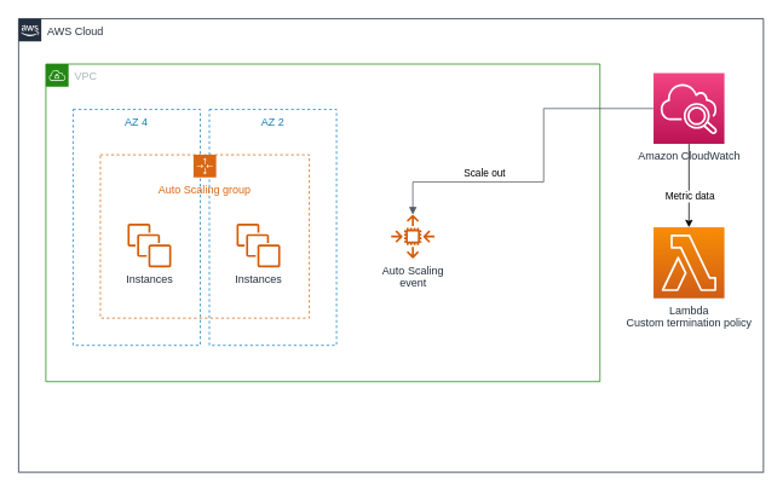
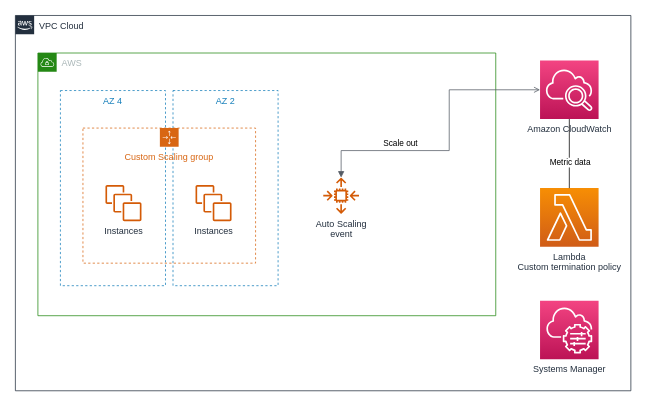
- <mxCell id="2" value="AWS Cloud" style="points=[[0,0],[0.25,0],[0.5,0],[0.75,0],[1,0],[1,0.25],[1,0.5],[1,0.75],[1,1],[0.75,1],[0.5,1],[0.25,1],[0,1],[0,0.75],[0,0.5],[0,0.25]];outlineConnect=0;gradientColor=none;html=1;whiteSpace=wrap;fontSize=12;fontStyle=0;container=1;pointerEvents=0;collapsible=0;recursiveResize=0;shape=mxgraph.aws4.group;grIcon=mxgraph.aws4.group_aws_cloud_alt;strokeColor=#232F3E;fillColor=none;verticalAlign=top;align=left;spacingLeft=30;fontColor=#232F3E;dashed=0;" parent="1" vertex="1"><mxGeometry x="20" y="20" width="820" height="500" as="geometry" /></mxCell>
+ <mxCell id="2" value="VPC Cloud" style="points=[[0,0],[0.25,0],[0.5,0],[0.75,0],[1,0],[1,0.25],[1,0.5],[1,0.75],[1,1],[0.75,1],[0.5,1],[0.25,1],[0,1],[0,0.75],[0,0.5],[0,0.25]];outlineConnect=0;gradientColor=none;html=1;whiteSpace=wrap;fontSize=12;fontStyle=0;container=1;pointerEvents=0;collapsible=0;recursiveResize=0;shape=mxgraph.aws4.group;grIcon=mxgraph.aws4.group_aws_cloud_alt;strokeColor=#232F3E;fillColor=none;verticalAlign=top;align=left;spacingLeft=30;fontColor=#232F3E;dashed=0;" parent="1" vertex="1"><mxGeometry x="20" y="20" width="820" height="500" as="geometry" /></mxCell>
- <mxCell id="3" value="VPC" style="points=[[0,0],[0.25,0],[0.5,0],[0.75,0],[1,0],[1,0.25],[1,0.5],[1,0.75],[1,1],[0.75,1],[0.5,1],[0.25,1],[0,1],[0,0.75],[0,0.5],[0,0.25]];outlineConnect=0;gradientColor=none;html=1;whiteSpace=wrap;fontSize=12;fontStyle=0;container=1;pointerEvents=0;collapsible=0;recursiveResize=0;shape=mxgraph.aws4.group;grIcon=mxgraph.aws4.group_vpc;strokeColor=#248814;fillColor=none;verticalAlign=top;align=left;spacingLeft=30;fontColor=#AAB7B8;dashed=0;" parent="2" vertex="1"><mxGeometry x="30" y="50" width="610" height="350" as="geometry" /></mxCell>
+ <mxCell id="3" value="AWS" style="points=[[0,0],[0.25,0],[0.5,0],[0.75,0],[1,0],[1,0.25],[1,0.5],[1,0.75],[1,1],[0.75,1],[0.5,1],[0.25,1],[0,1],[0,0.75],[0,0.5],[0,0.25]];outlineConnect=0;gradientColor=none;html=1;whiteSpace=wrap;fontSize=12;fontStyle=0;container=1;pointerEvents=0;collapsible=0;recursiveResize=0;shape=mxgraph.aws4.group;grIcon=mxgraph.aws4.group_vpc;strokeColor=#248814;fillColor=none;verticalAlign=top;align=left;spacingLeft=30;fontColor=#AAB7B8;dashed=0;" parent="2" vertex="1"><mxGeometry x="30" y="50" width="610" height="350" as="geometry" /></mxCell>
- <mxCell id="12" value="" style="edgeStyle=orthogonalEdgeStyle;html=1;endArrow=none;elbow=vertical;startArrow=block;startFill=1;strokeColor=#545B64;rounded=0;entryX=0;entryY=0.5;entryDx=0;entryDy=0;entryPerimeter=0;" parent="2" source="9" target="10" edge="1"><mxGeometry width="100" relative="1" as="geometry"><mxPoint x="380" y="290" as="sourcePoint" /><mxPoint x="480" y="290" as="targetPoint" /><Array as="points"><mxPoint x="434" y="180" /><mxPoint x="578" y="180" /><mxPoint x="578" y="99" /></Array></mxGeometry></mxCell>
+ <mxCell id="12" value="" style="edgeStyle=orthogonalEdgeStyle;html=1;endArrow=open;elbow=vertical;startArrow=block;startFill=1;strokeColor=#545B64;rounded=0;entryX=0;entryY=0.5;entryDx=0;entryDy=0;entryPerimeter=0;" parent="2" source="9" target="10" edge="1"><mxGeometry width="100" relative="1" as="geometry"><mxPoint x="380" y="290" as="sourcePoint" /><mxPoint x="480" y="290" as="targetPoint" /><Array as="points"><mxPoint x="434" y="180" /><mxPoint x="578" y="180" /><mxPoint x="578" y="99" /></Array></mxGeometry></mxCell>
- <mxCell id="6" value="Auto Scaling group" style="points=[[0,0],[0.25,0],[0.5,0],[0.75,0],[1,0],[1,0.25],[1,0.5],[1,0.75],[1,1],[0.75,1],[0.5,1],[0.25,1],[0,1],[0,0.75],[0,0.5],[0,0.25]];outlineConnect=0;gradientColor=none;html=1;whiteSpace=wrap;fontSize=12;fontStyle=0;container=1;pointerEvents=0;collapsible=0;recursiveResize=0;shape=mxgraph.aws4.groupCenter;grIcon=mxgraph.aws4.group_auto_scaling_group;grStroke=1;strokeColor=#D86613;fillColor=none;verticalAlign=top;align=center;fontColor=#D86613;dashed=1;spacingTop=25;" parent="3" vertex="1"><mxGeometry x="60" y="100" width="230" height="180" as="geometry" /></mxCell>
+ <mxCell id="6" value="Custom Scaling group" style="points=[[0,0],[0.25,0],[0.5,0],[0.75,0],[1,0],[1,0.25],[1,0.5],[1,0.75],[1,1],[0.75,1],[0.5,1],[0.25,1],[0,1],[0,0.75],[0,0.5],[0,0.25]];outlineConnect=0;gradientColor=none;html=1;whiteSpace=wrap;fontSize=12;fontStyle=0;container=1;pointerEvents=0;collapsible=0;recursiveResize=0;shape=mxgraph.aws4.groupCenter;grIcon=mxgraph.aws4.group_auto_scaling_group;grStroke=1;strokeColor=#D86613;fillColor=none;verticalAlign=top;align=center;fontColor=#D86613;dashed=1;spacingTop=25;" parent="3" vertex="1"><mxGeometry x="60" y="100" width="230" height="180" as="geometry" /></mxCell>
- <mxCell id="14" value="" style="endArrow=classic;html=1;rounded=0;entryX=0.5;entryY=0;entryDx=0;entryDy=0;entryPerimeter=0;exitX=0.5;exitY=1;exitDx=0;exitDy=0;exitPerimeter=0;" edge="1" parent="2" source="10" target="11"><mxGeometry width="50" height="50" relative="1" as="geometry"><mxPoint x="690" y="190" as="sourcePoint" /><mxPoint x="740" y="140" as="targetPoint" /></mxGeometry></mxCell>
+ <mxCell id="14" value="" style="endArrow=none;html=1;rounded=0;entryX=0.5;entryY=0;entryDx=0;entryDy=0;entryPerimeter=0;exitX=0.5;exitY=1;exitDx=0;exitDy=0;exitPerimeter=0;" edge="1" parent="2" source="10" target="11"><mxGeometry width="50" height="50" relative="1" as="geometry"><mxPoint x="690" y="190" as="sourcePoint" /><mxPoint x="740" y="140" as="targetPoint" /></mxGeometry></mxCell>
+ <mxCell id="16" value="Systems Manager" style="sketch=0;points=[[0,0,0],[0.25,0,0],[0.5,0,0],[0.75,0,0],[1,0,0],[0,1,0],[0.25,1,0],[0.5,1,0],[0.75,1,0],[1,1,0],[0,0.25,0],[0,0.5,0],[0,0.75,0],[1,0.25,0],[1,0.5,0],[1,0.75,0]];points=[[0,0,0],[0.25,0,0],[0.5,0,0],[0.75,0,0],[1,0,0],[0,1,0],[0.25,1,0],[0.5,1,0],[0.75,1,0],[1,1,0],[0,0.25,0],[0,0.5,0],[0,0.75,0],[1,0.25,0],[1,0.5,0],[1,0.75,0]];outlineConnect=0;fontColor=#232F3E;gradientColor=#F34482;gradientDirection=north;fillColor=#BC1356;strokeColor=#ffffff;dashed=0;verticalLabelPosition=bottom;verticalAlign=top;align=center;html=1;fontSize=12;fontStyle=0;aspect=fixed;shape=mxgraph.aws4.resourceIcon;resIcon=mxgraph.aws4.systems_manager;" vertex="1" parent="2"><mxGeometry x="699" y="380" width="78" height="78" as="geometry" /></mxCell>
